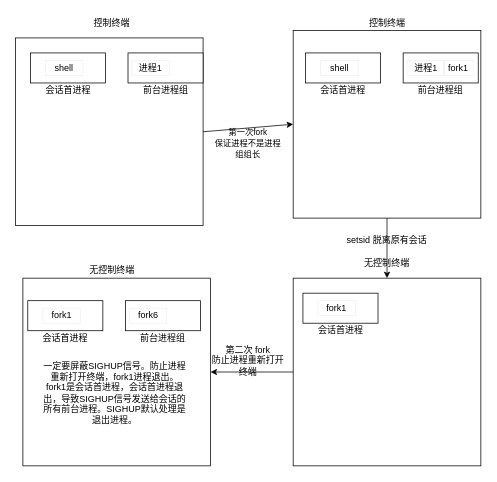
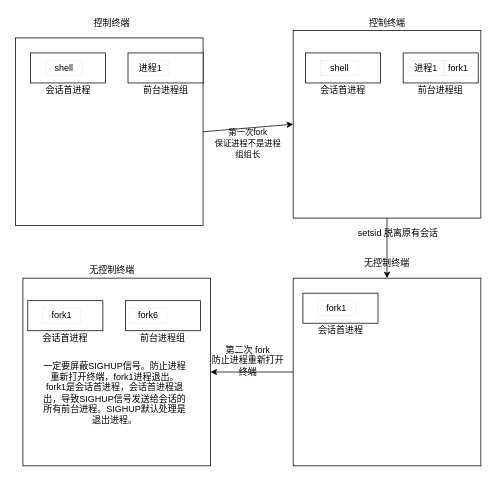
- <mxCell id="27" value="setsid 脱离原有会话" style="text;html=1;strokeColor=none;fillColor=none;align=center;verticalAlign=middle;whiteSpace=wrap;rounded=0;" vertex="1" parent="1"><mxGeometry x="440" y="310" width="150" height="20" as="geometry" /></mxCell>
+ <mxCell id="27" value="setsid 脱离原有会话" style="text;html=1;strokeColor=none;fillColor=none;align=center;verticalAlign=middle;whiteSpace=wrap;rounded=0;" vertex="1" parent="1"><mxGeometry x="455" y="300" width="150" height="20" as="geometry" /></mxCell>
